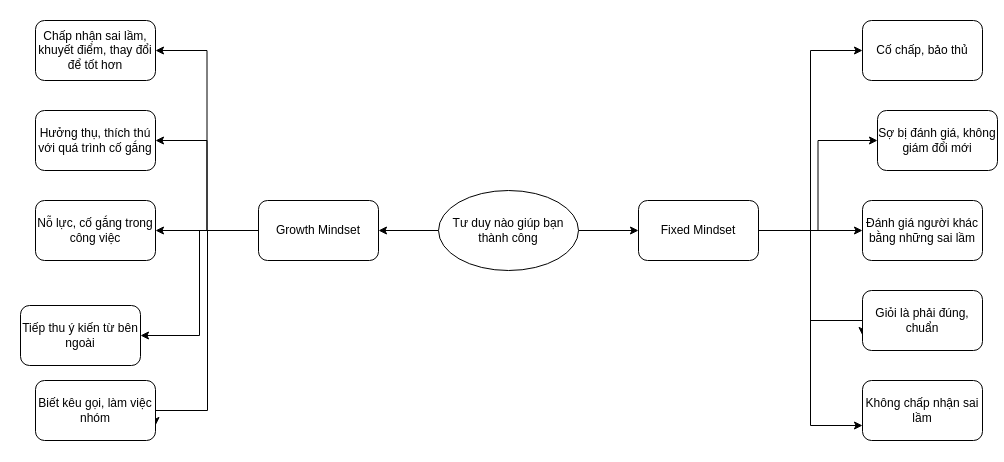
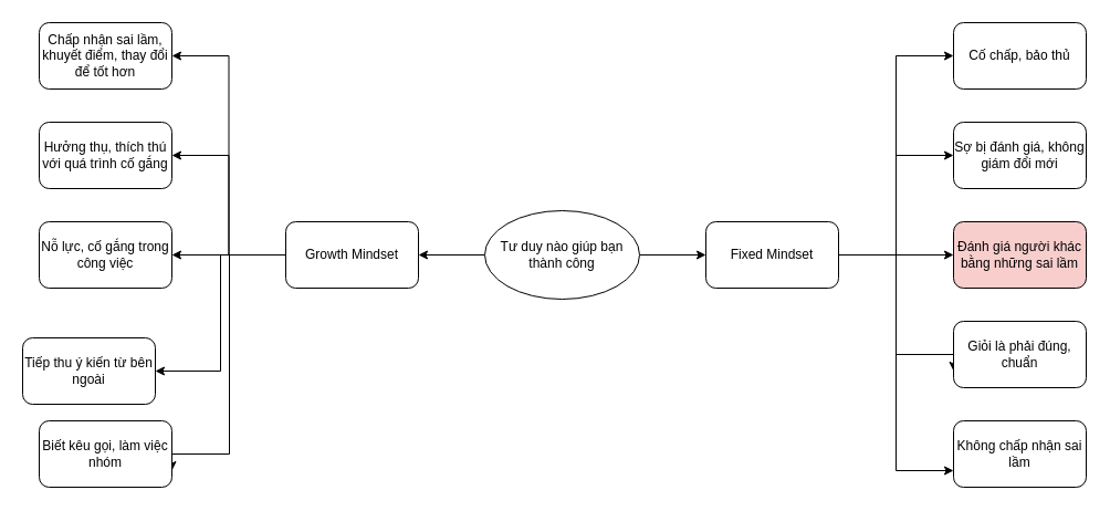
- <mxCell id="18" value="Sợ bị đánh giá, không giám đổi mới" style="rounded=1;whiteSpace=wrap;html=1;" vertex="1" parent="1"><mxGeometry x="877" y="110" width="120" height="60" as="geometry" /></mxCell>
+ <mxCell id="18" value="Sợ bị đánh giá, không giám đổi mới" style="rounded=1;whiteSpace=wrap;html=1;" vertex="1" parent="1"><mxGeometry x="862" y="110" width="120" height="60" as="geometry" /></mxCell>
- <mxCell id="19" value="Đánh giá người khác bằng những sai lầm" style="rounded=1;whiteSpace=wrap;html=1;" vertex="1" parent="1"><mxGeometry x="862" y="200" width="120" height="60" as="geometry" /></mxCell>
+ <mxCell id="19" value="Đánh giá người khác bằng những sai lầm" style="rounded=1;whiteSpace=wrap;html=1;fillColor=#f8cecc;" vertex="1" parent="1"><mxGeometry x="862" y="200" width="120" height="60" as="geometry" /></mxCell>
